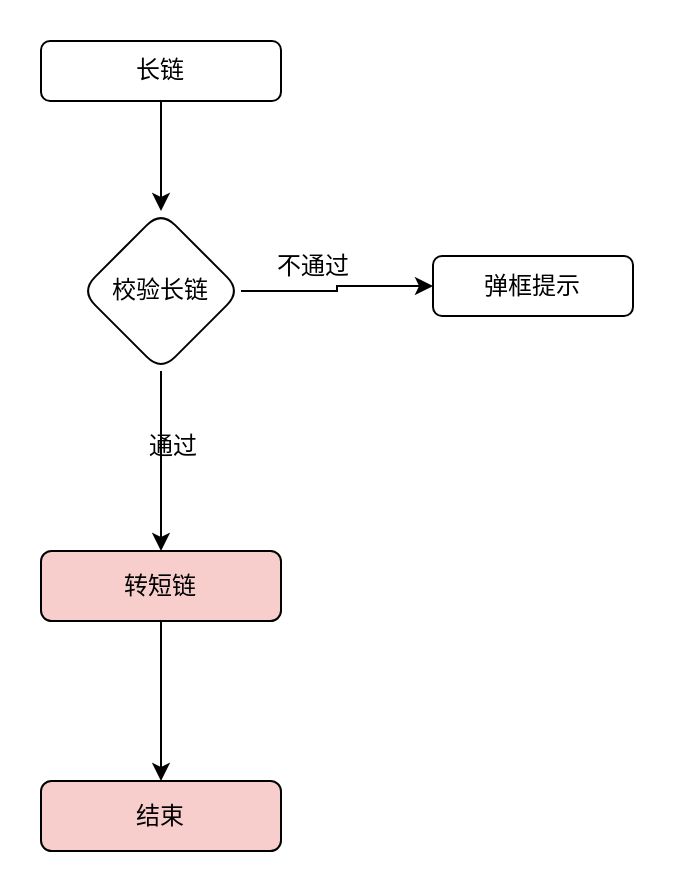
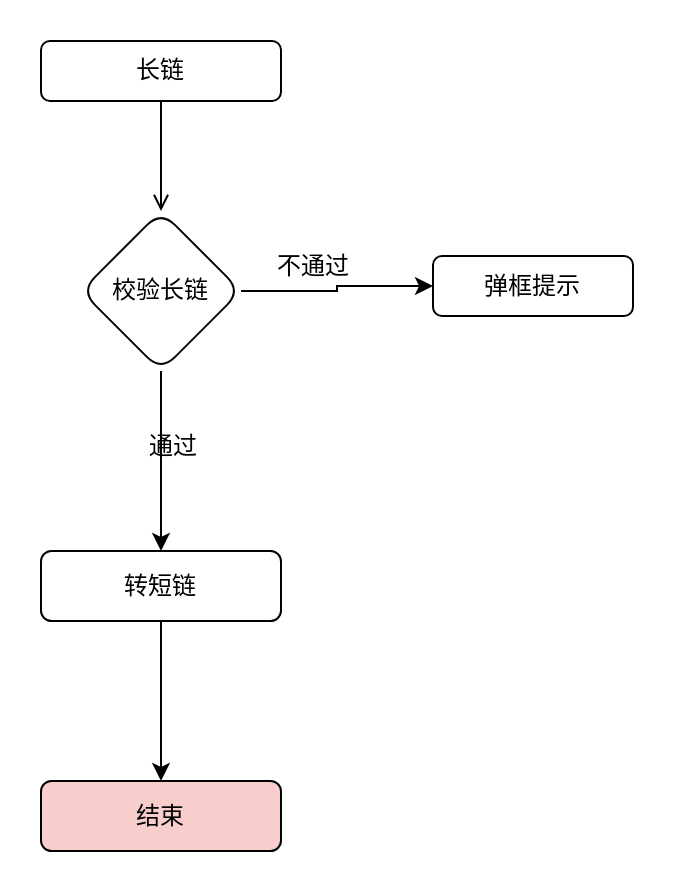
- <mxCell id="2" value="" style="edgeStyle=orthogonalEdgeStyle;rounded=0;orthogonalLoop=1;jettySize=auto;html=1;" edge="1" parent="1" source="3" target="6"><mxGeometry relative="1" as="geometry" /></mxCell>
+ <mxCell id="2" value="" style="edgeStyle=orthogonalEdgeStyle;rounded=0;orthogonalLoop=1;jettySize=auto;html=1;endArrow=open;" edge="1" parent="1" source="3" target="6"><mxGeometry relative="1" as="geometry" /></mxCell>
- <mxCell id="8" value="转短链" style="whiteSpace=wrap;html=1;rounded=1;fillColor=#f8cecc;" vertex="1" parent="1"><mxGeometry x="20" y="275" width="120" height="35" as="geometry" /></mxCell>
+ <mxCell id="8" value="转短链" style="whiteSpace=wrap;html=1;rounded=1;" vertex="1" parent="1"><mxGeometry x="20" y="275" width="120" height="35" as="geometry" /></mxCell>
